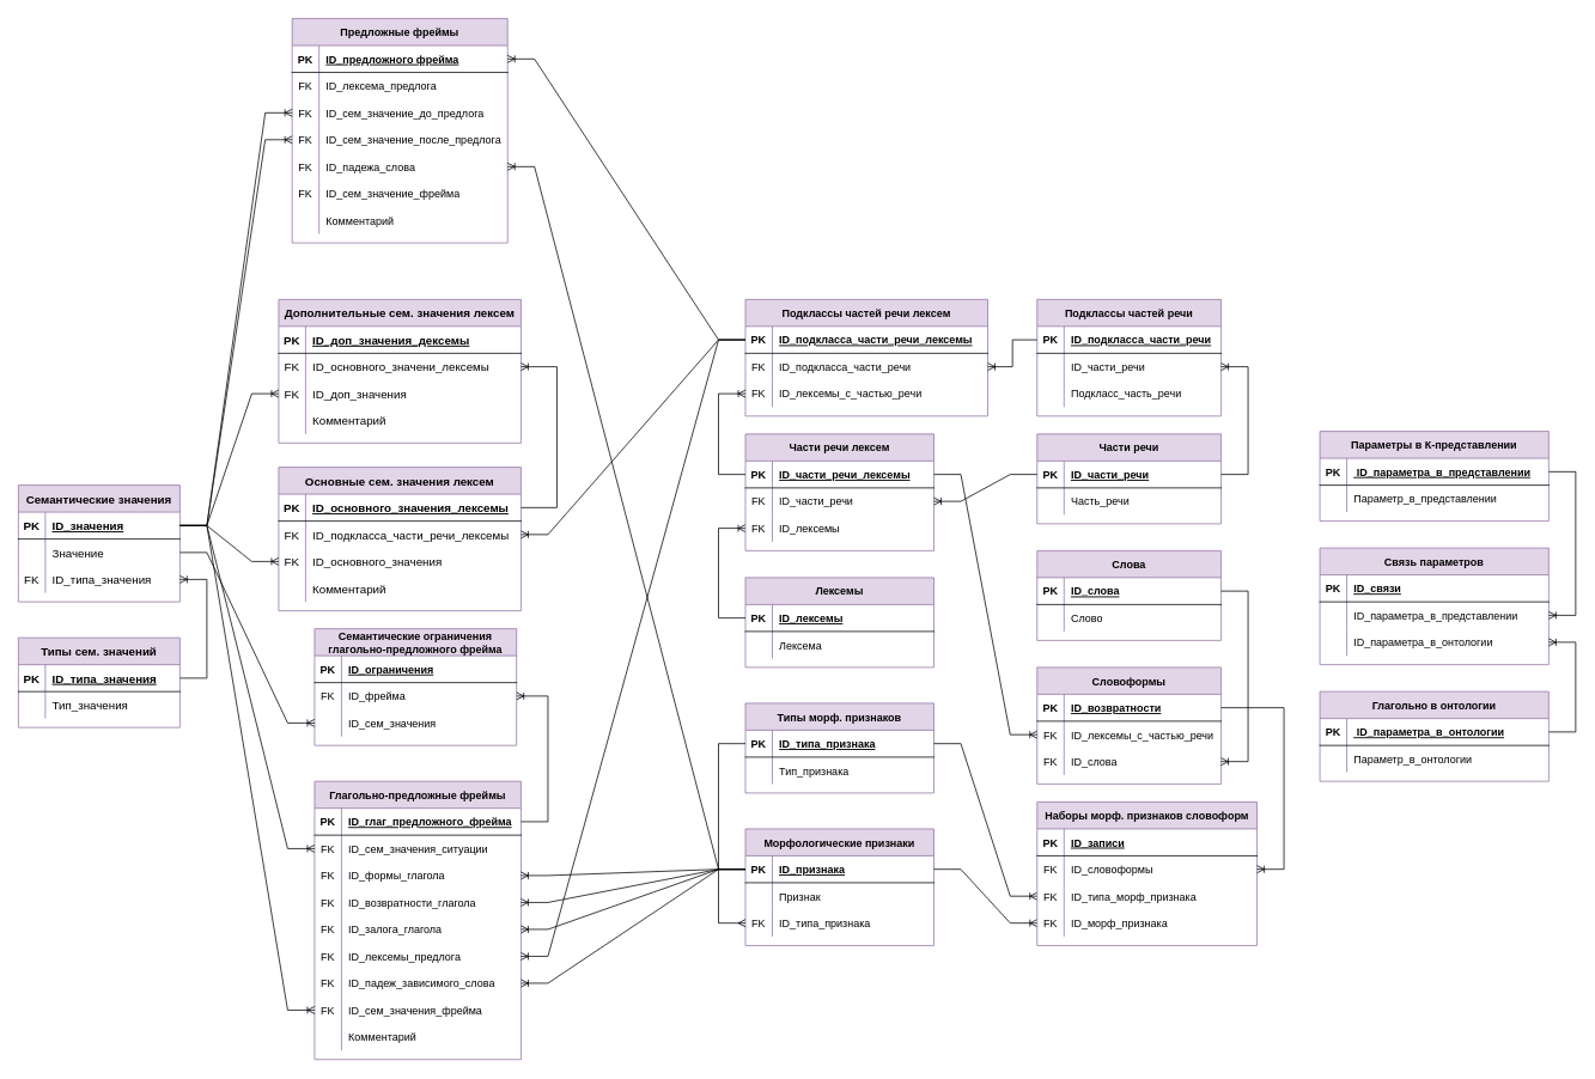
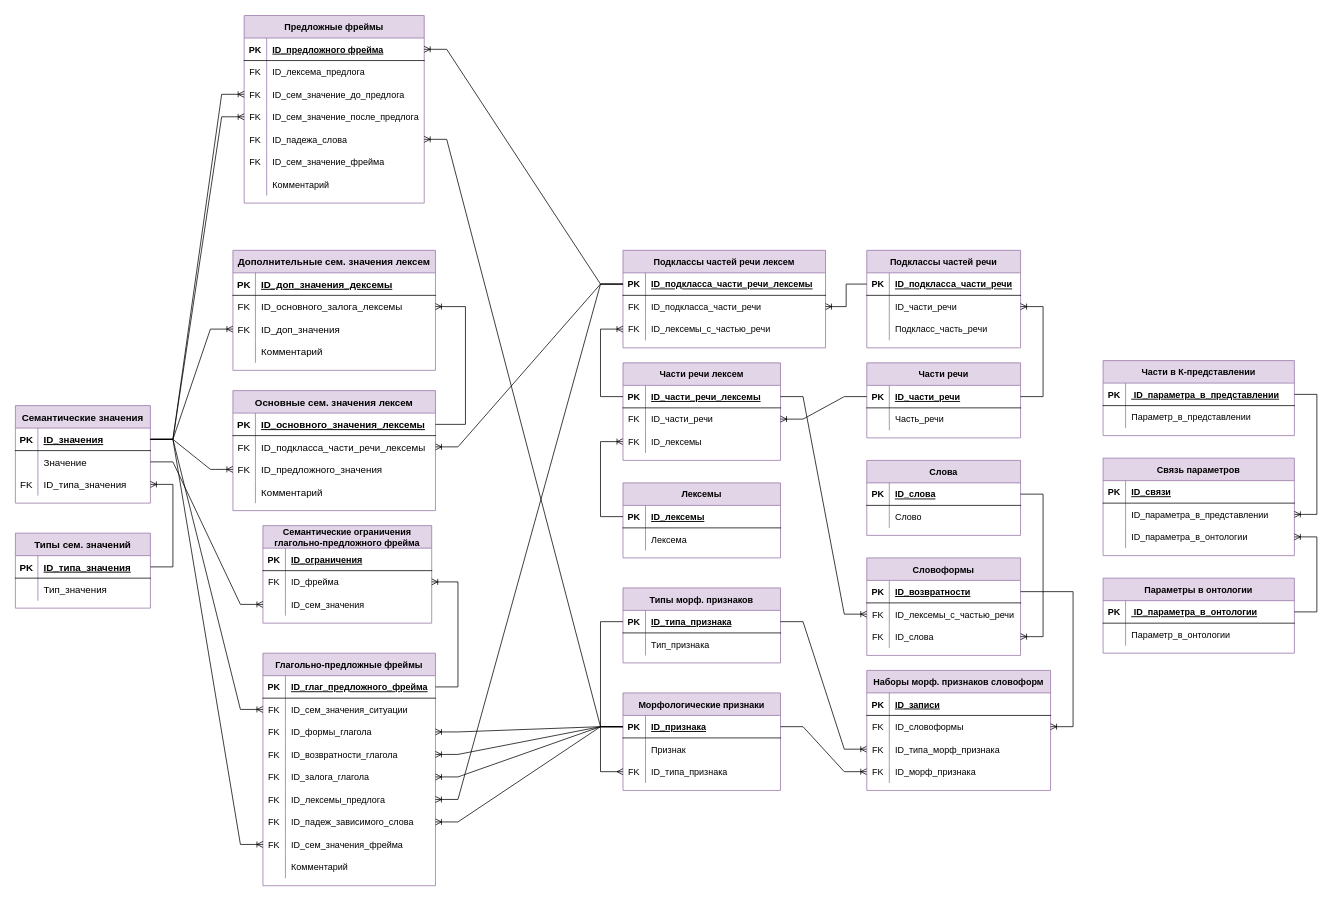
- <mxCell id="142" value="ID_основного_значени_лексемы" style="shape=partialRectangle;connectable=0;fillColor=none;top=0;left=0;bottom=0;right=0;align=left;spacingLeft=6;overflow=hidden;fontSize=13;" vertex="1" parent="140"><mxGeometry x="30" width="240" height="30" as="geometry"><mxRectangle width="240" height="30" as="alternateBounds" /></mxGeometry></mxCell>
+ <mxCell id="142" value="ID_основного_залога_лексемы" style="shape=partialRectangle;connectable=0;fillColor=none;top=0;left=0;bottom=0;right=0;align=left;spacingLeft=6;overflow=hidden;fontSize=13;" vertex="1" parent="140"><mxGeometry x="30" width="240" height="30" as="geometry"><mxRectangle width="240" height="30" as="alternateBounds" /></mxGeometry></mxCell>
- <mxCell id="225" value="Параметры в К-представлении" style="shape=table;startSize=30;container=1;collapsible=1;childLayout=tableLayout;fixedRows=1;rowLines=0;fontStyle=1;align=center;resizeLast=1;fillColor=#e1d5e7;strokeColor=#9673a6;" vertex="1" parent="1"><mxGeometry x="1470" y="480" width="255" height="100" as="geometry" /></mxCell>
+ <mxCell id="225" value="Части в К-представлении" style="shape=table;startSize=30;container=1;collapsible=1;childLayout=tableLayout;fixedRows=1;rowLines=0;fontStyle=1;align=center;resizeLast=1;fillColor=#e1d5e7;strokeColor=#9673a6;" vertex="1" parent="1"><mxGeometry x="1470" y="480" width="255" height="100" as="geometry" /></mxCell>
- <mxCell id="130" value="ID_основного_значения" style="shape=partialRectangle;connectable=0;fillColor=none;top=0;left=0;bottom=0;right=0;align=left;spacingLeft=6;overflow=hidden;fontSize=13;" vertex="1" parent="128"><mxGeometry x="30" width="240" height="30" as="geometry"><mxRectangle width="240" height="30" as="alternateBounds" /></mxGeometry></mxCell>
+ <mxCell id="130" value="ID_предложного_значения" style="shape=partialRectangle;connectable=0;fillColor=none;top=0;left=0;bottom=0;right=0;align=left;spacingLeft=6;overflow=hidden;fontSize=13;" vertex="1" parent="128"><mxGeometry x="30" width="240" height="30" as="geometry"><mxRectangle width="240" height="30" as="alternateBounds" /></mxGeometry></mxCell>
- <mxCell id="242" value="Глагольно в онтологии" style="shape=table;startSize=30;container=1;collapsible=1;childLayout=tableLayout;fixedRows=1;rowLines=0;fontStyle=1;align=center;resizeLast=1;fillColor=#e1d5e7;strokeColor=#9673a6;" vertex="1" parent="1"><mxGeometry x="1470" y="770" width="255" height="100" as="geometry" /></mxCell>
+ <mxCell id="242" value="Параметры в онтологии" style="shape=table;startSize=30;container=1;collapsible=1;childLayout=tableLayout;fixedRows=1;rowLines=0;fontStyle=1;align=center;resizeLast=1;fillColor=#e1d5e7;strokeColor=#9673a6;" vertex="1" parent="1"><mxGeometry x="1470" y="770" width="255" height="100" as="geometry" /></mxCell>
